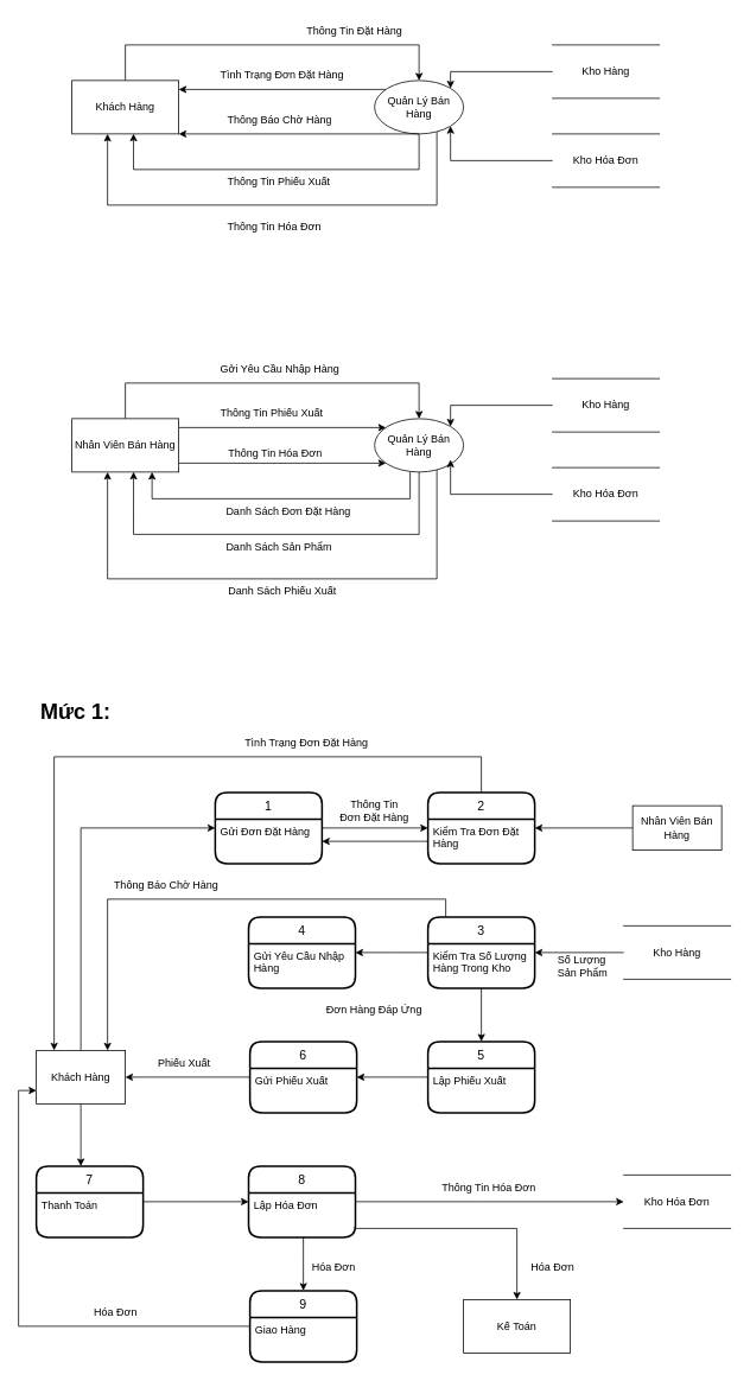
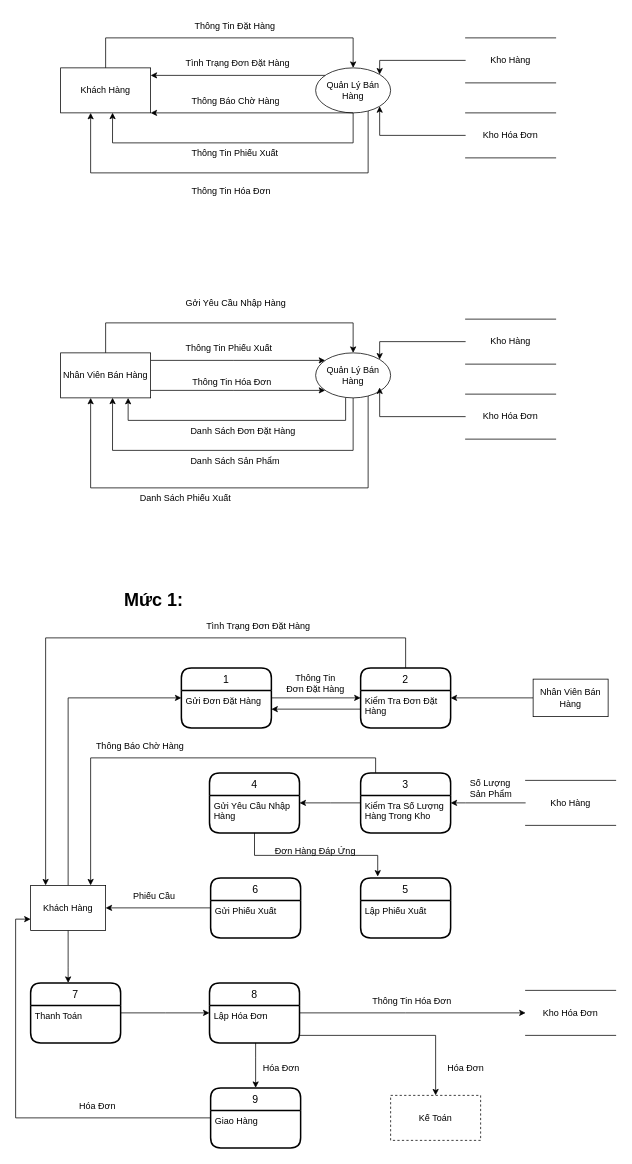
- <mxCell id="8" value="Thông Tin Đặt Hàng" style="text;strokeColor=none;fillColor=none;spacingLeft=4;spacingRight=4;overflow=hidden;rotatable=0;points=[[0,0.5],[1,0.5]];portConstraint=eastwest;fontSize=12;" parent="1" vertex="1"><mxGeometry x="338" y="20" width="120" height="30" as="geometry" /></mxCell>
+ <mxCell id="8" value="Thông Tin Đặt Hàng" style="text;strokeColor=none;fillColor=none;spacingLeft=4;spacingRight=4;overflow=hidden;rotatable=0;points=[[0,0.5],[1,0.5]];portConstraint=eastwest;fontSize=12;" parent="1" vertex="1"><mxGeometry x="253" y="20" width="120" height="30" as="geometry" /></mxCell>
- <mxCell id="30" value="Gởi Yêu Cầu Nhập Hàng" style="text;strokeColor=none;fillColor=none;spacingLeft=4;spacingRight=4;overflow=hidden;rotatable=0;points=[[0,0.5],[1,0.5]];portConstraint=eastwest;fontSize=12;" parent="1" vertex="1"><mxGeometry x="241" y="400" width="149" height="20" as="geometry" /></mxCell>
+ <mxCell id="30" value="Gởi Yêu Cầu Nhập Hàng" style="text;strokeColor=none;fillColor=none;spacingLeft=4;spacingRight=4;overflow=hidden;rotatable=0;points=[[0,0.5],[1,0.5]];portConstraint=eastwest;fontSize=12;" parent="1" vertex="1"><mxGeometry x="241" y="390" width="149" height="20" as="geometry" /></mxCell>
- <mxCell id="28" value="Danh Sách Phiếu Xuất" style="text;strokeColor=none;fillColor=none;spacingLeft=4;spacingRight=4;overflow=hidden;rotatable=0;points=[[0,0.5],[1,0.5]];portConstraint=eastwest;fontSize=12;" parent="1" vertex="1"><mxGeometry x="250" y="650" width="141" height="30" as="geometry" /></mxCell>
+ <mxCell id="28" value="Danh Sách Phiếu Xuất" style="text;strokeColor=none;fillColor=none;spacingLeft=4;spacingRight=4;overflow=hidden;rotatable=0;points=[[0,0.5],[1,0.5]];portConstraint=eastwest;fontSize=12;" parent="1" vertex="1"><mxGeometry x="180" y="650" width="141" height="30" as="geometry" /></mxCell>
- <mxCell id="32" value="&lt;h1&gt;Mức 1:&lt;/h1&gt;" style="text;html=1;strokeColor=none;fillColor=none;spacing=5;spacingTop=-20;whiteSpace=wrap;overflow=hidden;rounded=0;" parent="1" vertex="1"><mxGeometry x="40" y="780" width="190" height="30" as="geometry" /></mxCell>
+ <mxCell id="32" value="&lt;h1&gt;Mức 1:&lt;/h1&gt;" style="text;html=1;strokeColor=none;fillColor=none;spacing=5;spacingTop=-20;whiteSpace=wrap;overflow=hidden;rounded=0;" parent="1" vertex="1"><mxGeometry x="160" y="780" width="190" height="30" as="geometry" /></mxCell>
- <mxCell id="79" value="Số Lượng &#10;Sản Phẩm" style="text;strokeColor=none;fillColor=none;spacingLeft=4;spacingRight=4;overflow=hidden;rotatable=0;points=[[0,0.5],[1,0.5]];portConstraint=eastwest;fontSize=12;" parent="1" vertex="1"><mxGeometry x="620" y="1065" width="70" height="30" as="geometry" /></mxCell>
+ <mxCell id="79" value="Số Lượng &#10;Sản Phẩm" style="text;strokeColor=none;fillColor=none;spacingLeft=4;spacingRight=4;overflow=hidden;rotatable=0;points=[[0,0.5],[1,0.5]];portConstraint=eastwest;fontSize=12;" parent="1" vertex="1"><mxGeometry x="620" y="1030" width="70" height="30" as="geometry" /></mxCell>
- <mxCell id="64" style="edgeStyle=orthogonalEdgeStyle;rounded=0;orthogonalLoop=1;jettySize=auto;html=1;" parent="1" source="45" target="48" edge="1"><mxGeometry relative="1" as="geometry" /></mxCell>
+ <mxCell id="73" style="edgeStyle=orthogonalEdgeStyle;rounded=0;orthogonalLoop=1;jettySize=auto;html=1;entryX=0.19;entryY=-0.022;entryDx=0;entryDy=0;entryPerimeter=0;" parent="1" source="51" target="48" edge="1"><mxGeometry relative="1" as="geometry"><Array as="points"><mxPoint x="339" y="1140" /><mxPoint x="503" y="1140" /></Array></mxGeometry></mxCell>
- <mxCell id="75" value="Phiếu Xuất" style="text;strokeColor=none;fillColor=none;spacingLeft=4;spacingRight=4;overflow=hidden;rotatable=0;points=[[0,0.5],[1,0.5]];portConstraint=eastwest;fontSize=12;" parent="1" vertex="1"><mxGeometry x="171" y="1180" width="70" height="30" as="geometry" /></mxCell>
+ <mxCell id="75" value="Phiếu Cầu" style="text;strokeColor=none;fillColor=none;spacingLeft=4;spacingRight=4;overflow=hidden;rotatable=0;points=[[0,0.5],[1,0.5]];portConstraint=eastwest;fontSize=12;" parent="1" vertex="1"><mxGeometry x="171" y="1180" width="70" height="30" as="geometry" /></mxCell>
- <mxCell id="65" style="edgeStyle=orthogonalEdgeStyle;rounded=0;orthogonalLoop=1;jettySize=auto;html=1;" parent="1" source="49" target="59" edge="1"><mxGeometry relative="1" as="geometry"><Array as="points"><mxPoint x="440" y="1210" /><mxPoint x="440" y="1210" /></Array></mxGeometry></mxCell>
- <mxCell id="85" value="Kế Toán" style="rounded=0;whiteSpace=wrap;html=1;" vertex="1" parent="1"><mxGeometry x="520" y="1460" width="120" height="60" as="geometry" /></mxCell>
+ <mxCell id="85" value="Kế Toán" style="rounded=0;whiteSpace=wrap;html=1;dashed=1;" vertex="1" parent="1"><mxGeometry x="520" y="1460" width="120" height="60" as="geometry" /></mxCell>
